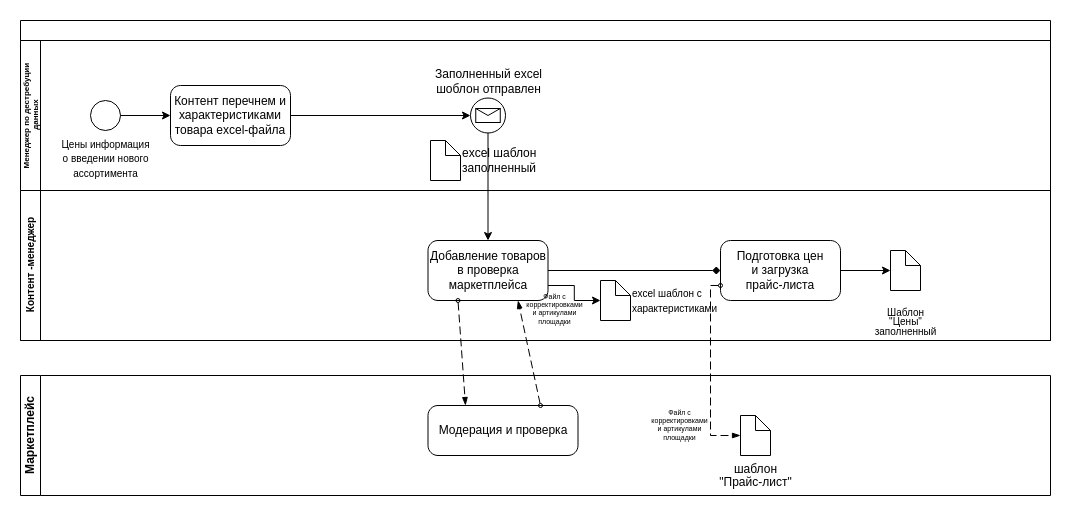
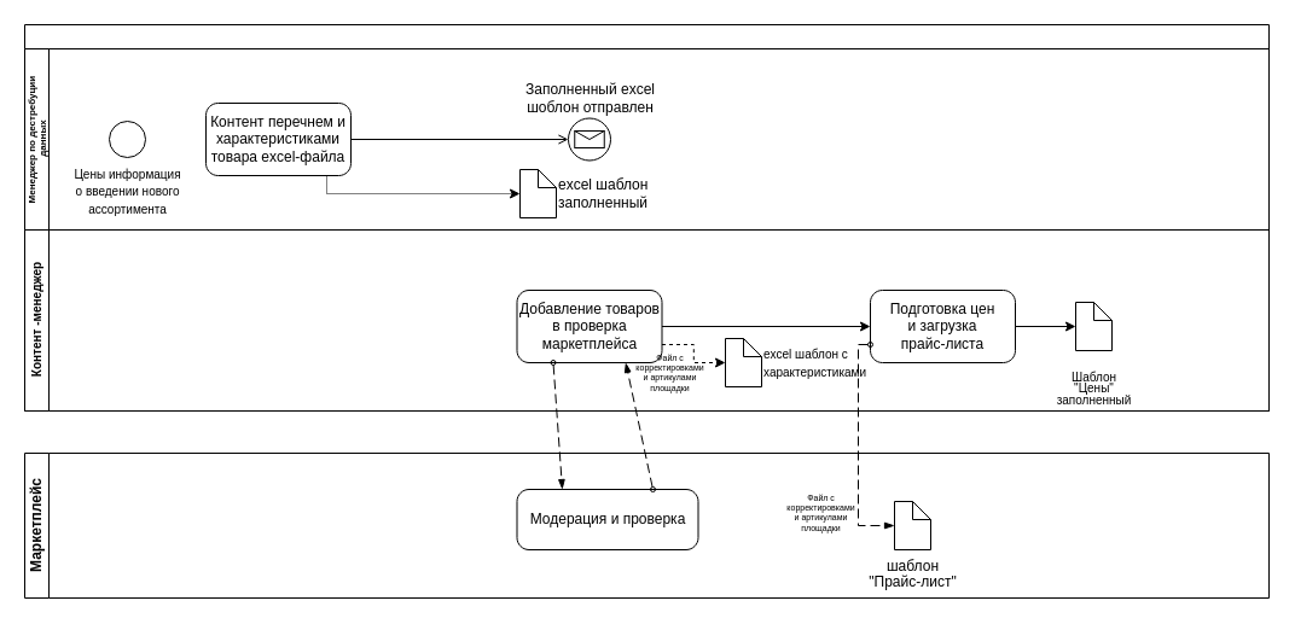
- <mxCell id="6" style="edgeStyle=orthogonalEdgeStyle;rounded=0;orthogonalLoop=1;jettySize=auto;html=1;entryX=0;entryY=0.5;entryDx=0;entryDy=0;entryPerimeter=0;" edge="1" parent="3" source="4" target="5"><mxGeometry relative="1" as="geometry" /></mxCell>
- <mxCell id="10" style="edgeStyle=orthogonalEdgeStyle;rounded=0;orthogonalLoop=1;jettySize=auto;html=1;entryX=0;entryY=0.5;entryDx=0;entryDy=0;entryPerimeter=0;" edge="1" parent="3" source="5" target="9"><mxGeometry relative="1" as="geometry" /></mxCell>
+ <mxCell id="10" style="edgeStyle=orthogonalEdgeStyle;rounded=0;orthogonalLoop=1;jettySize=auto;html=1;entryX=0;entryY=0.5;entryDx=0;entryDy=0;entryPerimeter=0;endArrow=open;" edge="1" parent="3" source="5" target="9"><mxGeometry relative="1" as="geometry" /></mxCell>
+ <mxCell id="8" style="edgeStyle=orthogonalEdgeStyle;rounded=0;orthogonalLoop=1;jettySize=auto;html=1;entryX=0;entryY=0.5;entryDx=0;entryDy=0;entryPerimeter=0;dashed=1;dashPattern=1 1;" edge="1" parent="3" source="5" target="7"><mxGeometry relative="1" as="geometry"><Array as="points"><mxPoint x="250" y="120" /></Array></mxGeometry></mxCell>
- <mxCell id="19" style="edgeStyle=orthogonalEdgeStyle;rounded=0;orthogonalLoop=1;jettySize=auto;html=1;entryX=0.5;entryY=0;entryDx=0;entryDy=0;entryPerimeter=0;" edge="1" parent="2" source="9" target="12"><mxGeometry relative="1" as="geometry" /></mxCell>
- <mxCell id="16" style="edgeStyle=orthogonalEdgeStyle;rounded=0;orthogonalLoop=1;jettySize=auto;html=1;entryX=0;entryY=0.5;entryDx=0;entryDy=0;entryPerimeter=0;endArrow=diamond;" edge="1" parent="11" source="12" target="15"><mxGeometry relative="1" as="geometry" /></mxCell>
+ <mxCell id="16" style="edgeStyle=orthogonalEdgeStyle;rounded=0;orthogonalLoop=1;jettySize=auto;html=1;entryX=0;entryY=0.5;entryDx=0;entryDy=0;entryPerimeter=0;" edge="1" parent="11" source="12" target="15"><mxGeometry relative="1" as="geometry" /></mxCell>
- <mxCell id="14" style="edgeStyle=orthogonalEdgeStyle;rounded=0;orthogonalLoop=1;jettySize=auto;html=1;exitX=1;exitY=0.75;exitDx=0;exitDy=0;exitPerimeter=0;entryX=0;entryY=0.5;entryDx=0;entryDy=0;entryPerimeter=0;" edge="1" parent="11" source="12" target="13"><mxGeometry relative="1" as="geometry" /></mxCell>
+ <mxCell id="14" style="edgeStyle=orthogonalEdgeStyle;rounded=0;orthogonalLoop=1;jettySize=auto;html=1;exitX=1;exitY=0.75;exitDx=0;exitDy=0;exitPerimeter=0;entryX=0;entryY=0.5;entryDx=0;entryDy=0;entryPerimeter=0;dashed=1;" edge="1" parent="11" source="12" target="13"><mxGeometry relative="1" as="geometry" /></mxCell>
